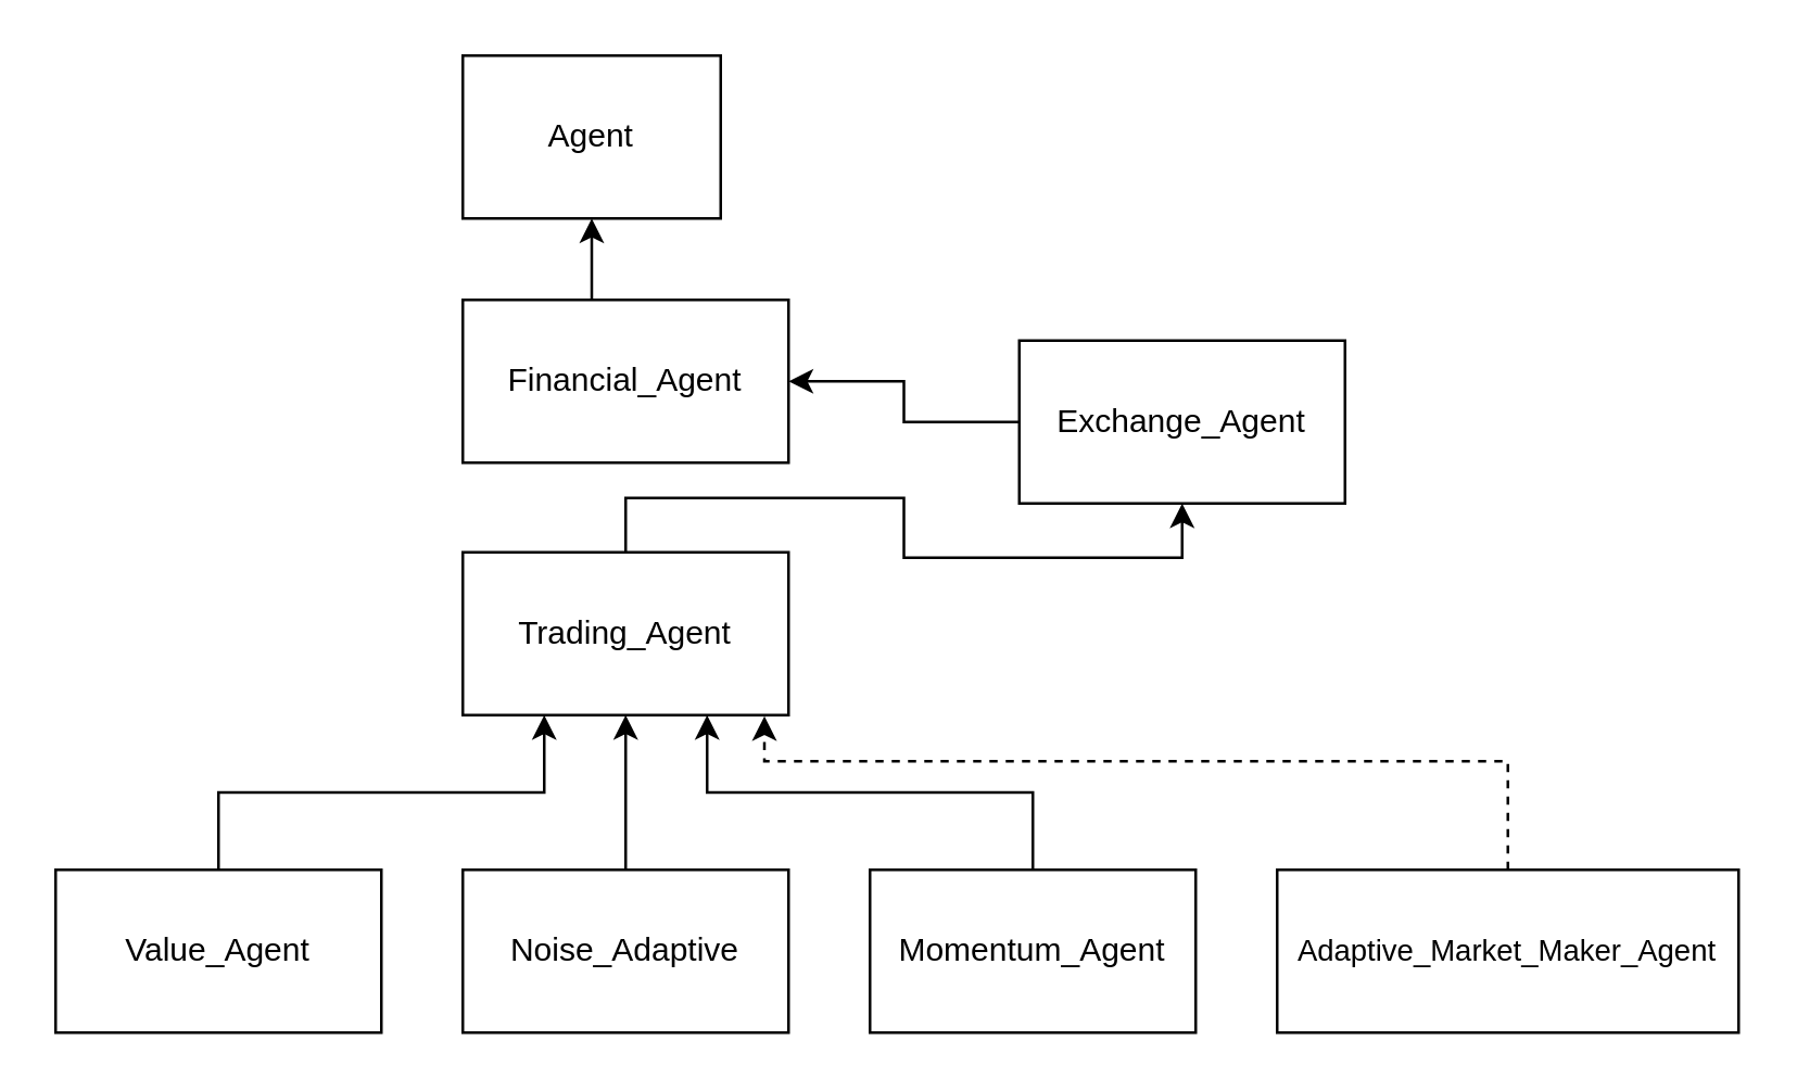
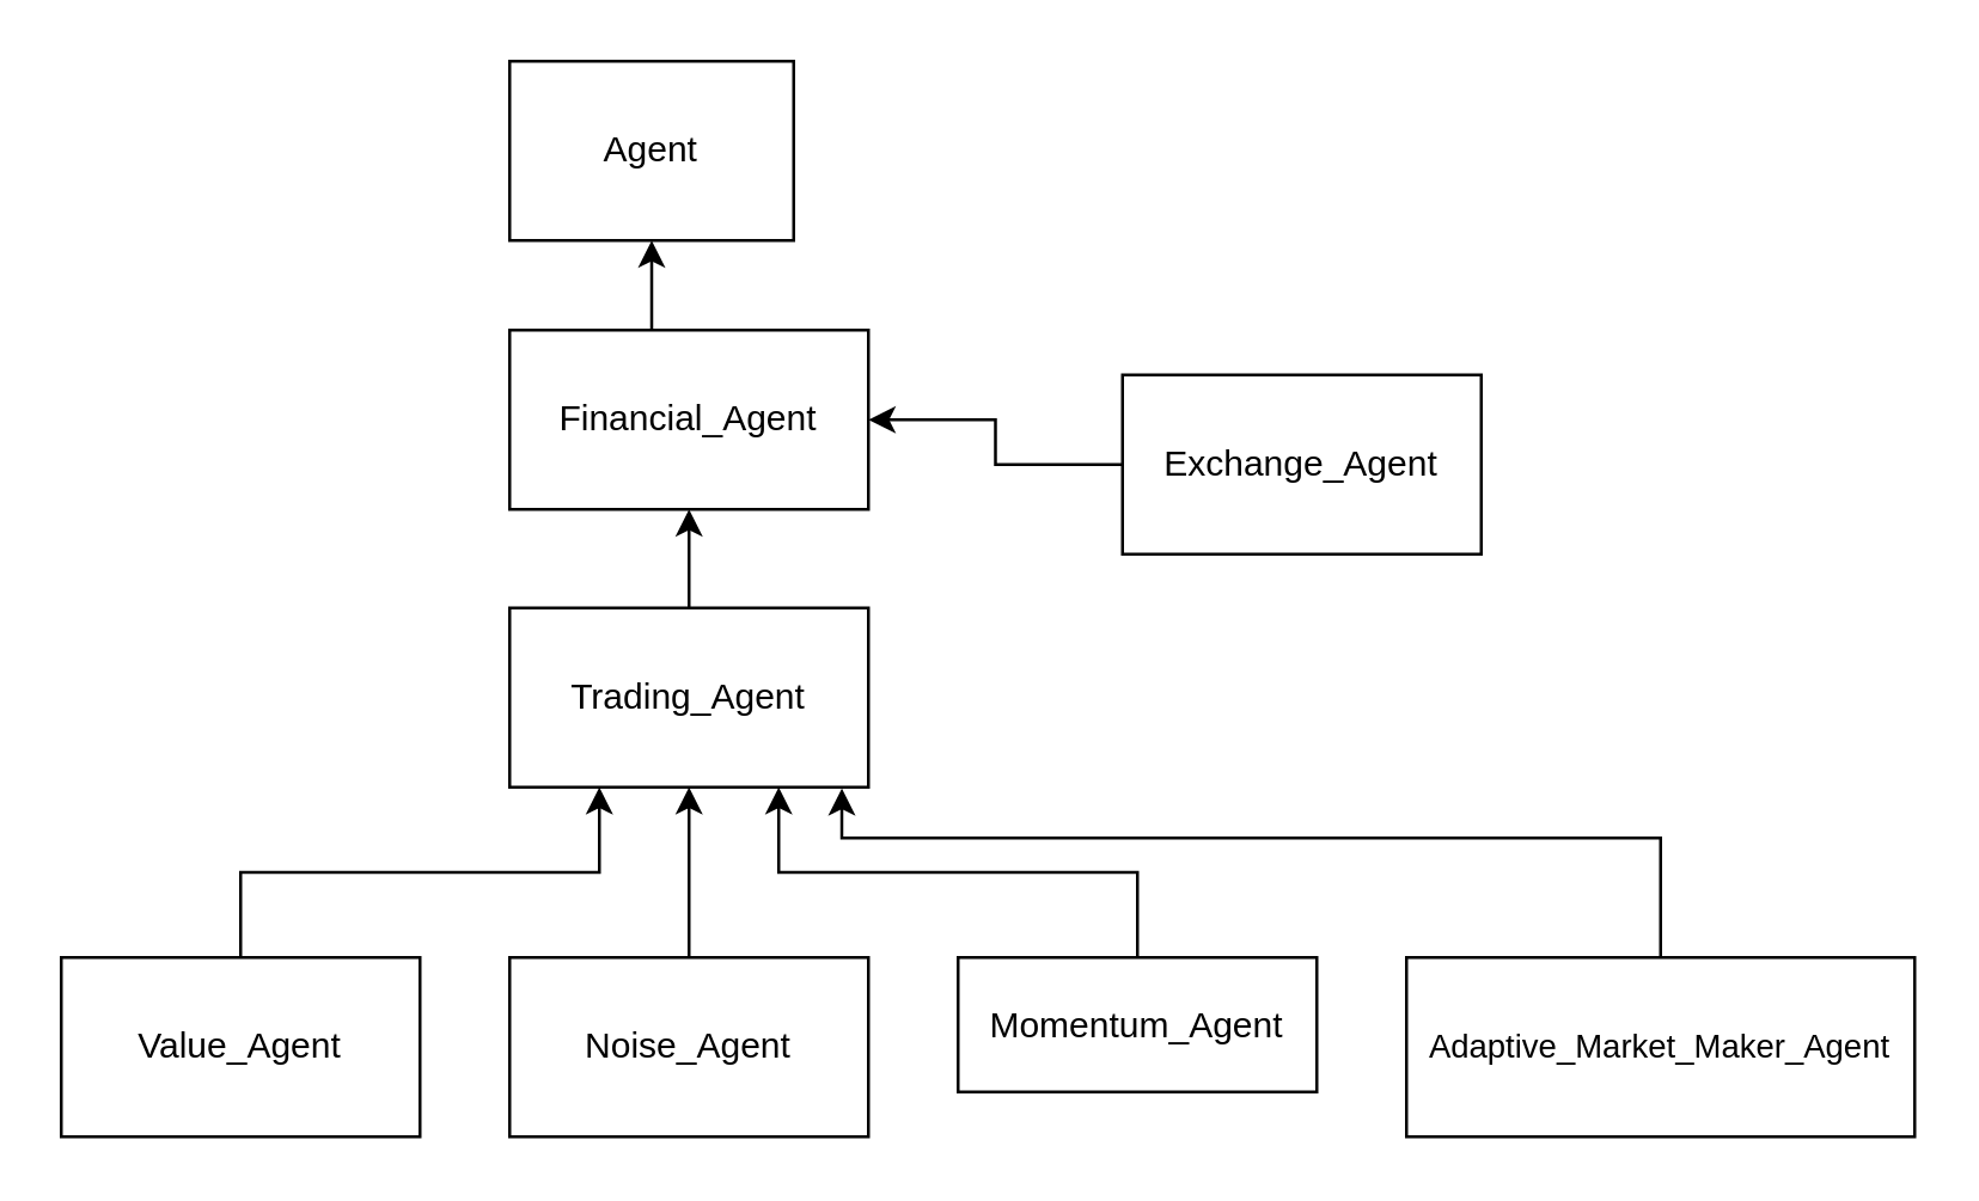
- <mxCell id="5" style="edgeStyle=orthogonalEdgeStyle;rounded=0;orthogonalLoop=1;jettySize=auto;html=1;exitX=0.5;exitY=0;exitDx=0;exitDy=0;fontSize=11;" edge="1" parent="1" source="6" target="12"><mxGeometry relative="1" as="geometry" /></mxCell>
+ <mxCell id="5" style="edgeStyle=orthogonalEdgeStyle;rounded=0;orthogonalLoop=1;jettySize=auto;html=1;exitX=0.5;exitY=0;exitDx=0;exitDy=0;entryX=0.5;entryY=1;entryDx=0;entryDy=0;fontSize=11;" edge="1" parent="1" source="6" target="4"><mxGeometry relative="1" as="geometry" /></mxCell>
- <mxCell id="15" style="edgeStyle=orthogonalEdgeStyle;rounded=0;orthogonalLoop=1;jettySize=auto;html=1;exitX=0.5;exitY=0;exitDx=0;exitDy=0;entryX=0.926;entryY=1.006;entryDx=0;entryDy=0;entryPerimeter=0;fontSize=11;dashed=1;" edge="1" parent="1" source="16" target="6"><mxGeometry relative="1" as="geometry"><Array as="points"><mxPoint x="555" y="280" /><mxPoint x="281" y="280" /></Array></mxGeometry></mxCell>
+ <mxCell id="15" style="edgeStyle=orthogonalEdgeStyle;rounded=0;orthogonalLoop=1;jettySize=auto;html=1;exitX=0.5;exitY=0;exitDx=0;exitDy=0;entryX=0.926;entryY=1.006;entryDx=0;entryDy=0;entryPerimeter=0;fontSize=11;" edge="1" parent="1" source="16" target="6"><mxGeometry relative="1" as="geometry"><Array as="points"><mxPoint x="555" y="280" /><mxPoint x="281" y="280" /></Array></mxGeometry></mxCell>
- <mxCell id="10" value="Noise_Adaptive" style="rounded=0;whiteSpace=wrap;html=1;" vertex="1" parent="1"><mxGeometry x="170" y="320" width="120" height="60" as="geometry" /></mxCell>
+ <mxCell id="10" value="Noise_Agent" style="rounded=0;whiteSpace=wrap;html=1;" vertex="1" parent="1"><mxGeometry x="170" y="320" width="120" height="60" as="geometry" /></mxCell>
- <mxCell id="14" value="Momentum_Agent" style="rounded=0;whiteSpace=wrap;html=1;" vertex="1" parent="1"><mxGeometry x="320" y="320" width="120" height="60" as="geometry" /></mxCell>
+ <mxCell id="14" value="Momentum_Agent" style="rounded=0;whiteSpace=wrap;html=1;" vertex="1" parent="1"><mxGeometry x="320" y="320" width="120" height="45" as="geometry" /></mxCell>
